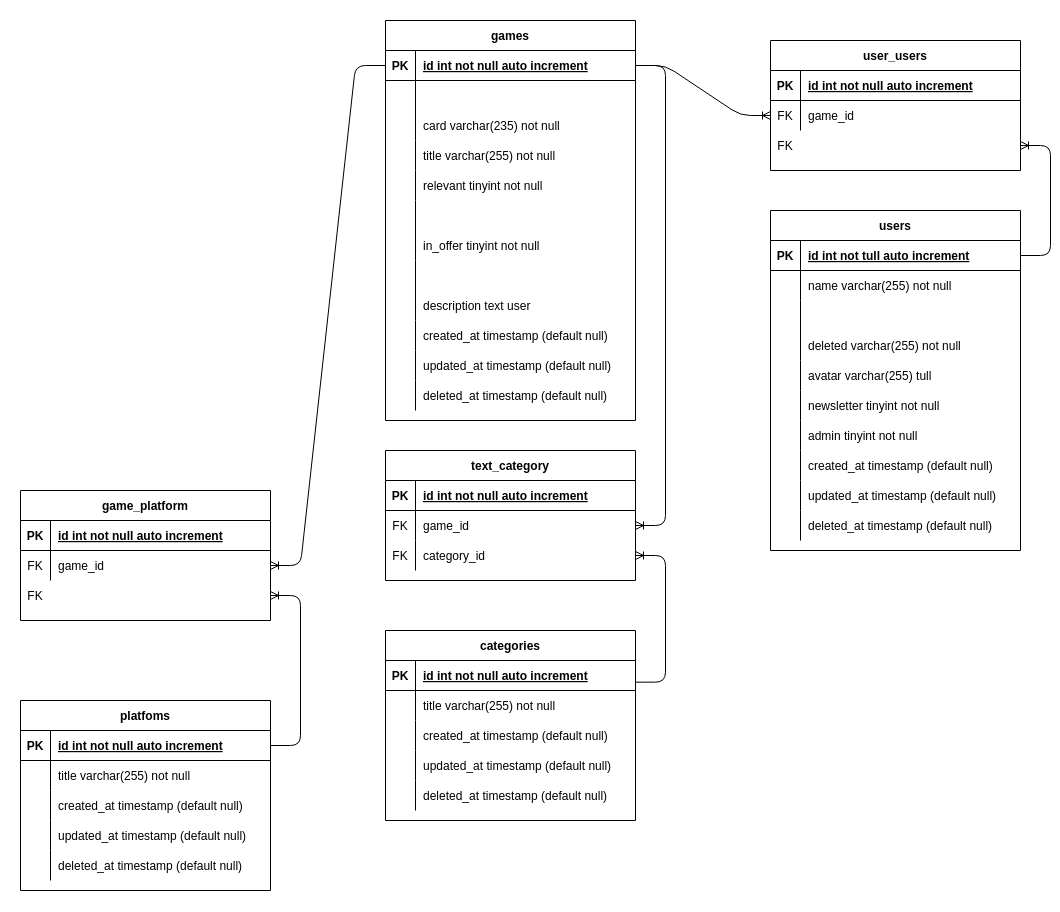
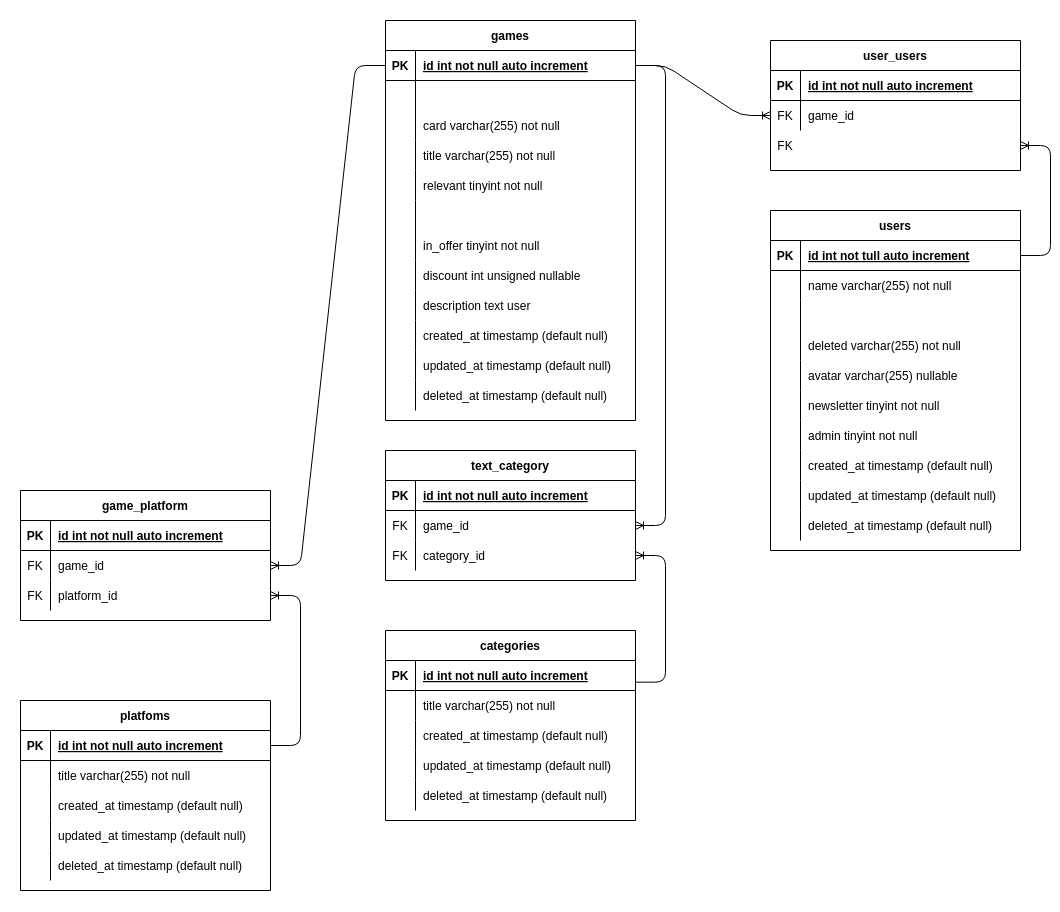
- <mxCell id="56" value="card varchar(235) not null" style="shape=partialRectangle;overflow=hidden;connectable=0;fillColor=none;top=0;left=0;bottom=0;right=0;align=left;spacingLeft=6;" vertex="1" parent="54"><mxGeometry x="30" width="220" height="30" as="geometry" /></mxCell>
+ <mxCell id="56" value="card varchar(255) not null" style="shape=partialRectangle;overflow=hidden;connectable=0;fillColor=none;top=0;left=0;bottom=0;right=0;align=left;spacingLeft=6;" vertex="1" parent="54"><mxGeometry x="30" width="220" height="30" as="geometry" /></mxCell>
+ <mxCell id="70" value="discount int unsigned nullable" style="shape=partialRectangle;overflow=hidden;connectable=0;fillColor=none;top=0;left=0;bottom=0;right=0;align=left;spacingLeft=6;" vertex="1" parent="68"><mxGeometry x="30" width="220" height="30" as="geometry" /></mxCell>
- <mxCell id="32" value="avatar varchar(255) tull" style="shape=partialRectangle;overflow=hidden;connectable=0;fillColor=none;top=0;left=0;bottom=0;right=0;align=left;spacingLeft=6;" vertex="1" parent="30"><mxGeometry x="30" width="220" height="30" as="geometry" /></mxCell>
+ <mxCell id="32" value="avatar varchar(255) nullable" style="shape=partialRectangle;overflow=hidden;connectable=0;fillColor=none;top=0;left=0;bottom=0;right=0;align=left;spacingLeft=6;" vertex="1" parent="30"><mxGeometry x="30" width="220" height="30" as="geometry" /></mxCell>
+ <mxCell id="109" value="platform_id" style="shape=partialRectangle;overflow=hidden;connectable=0;fillColor=none;top=0;left=0;bottom=0;right=0;align=left;spacingLeft=6;" vertex="1" parent="107"><mxGeometry x="30" width="220" height="30" as="geometry" /></mxCell>
